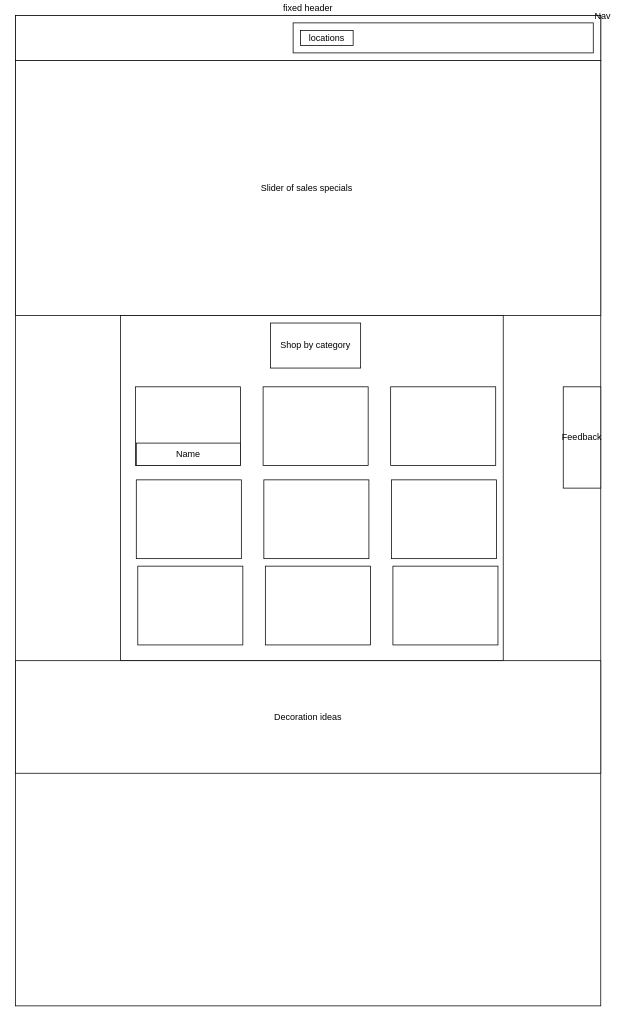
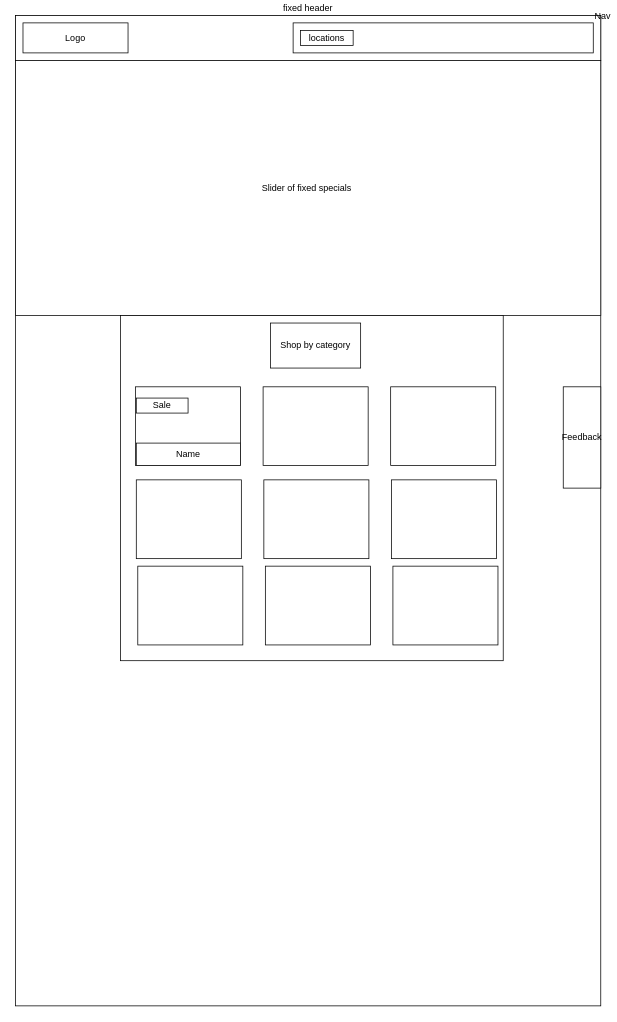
+ <mxCell id="4" value="Logo" style="rounded=0;whiteSpace=wrap;html=1;" parent="1" vertex="1"><mxGeometry x="30" y="30" width="140" height="40" as="geometry" /></mxCell>
- <mxCell id="6" value="Slider of sales specials&amp;nbsp;" style="rounded=0;whiteSpace=wrap;html=1;" parent="1" vertex="1"><mxGeometry x="20" y="80" width="780" height="340" as="geometry" /></mxCell>
+ <mxCell id="6" value="Slider of fixed specials&amp;nbsp;" style="rounded=0;whiteSpace=wrap;html=1;" parent="1" vertex="1"><mxGeometry x="20" y="80" width="780" height="340" as="geometry" /></mxCell>
+ <mxCell id="22" value="Sale" style="rounded=0;whiteSpace=wrap;html=1;" vertex="1" parent="1"><mxGeometry x="181" y="530" width="69" height="20" as="geometry" /></mxCell>
- <mxCell id="20" value="Decoration ideas" style="rounded=0;whiteSpace=wrap;html=1;" vertex="1" parent="1"><mxGeometry x="20" y="880" width="780" height="150" as="geometry" /></mxCell>
